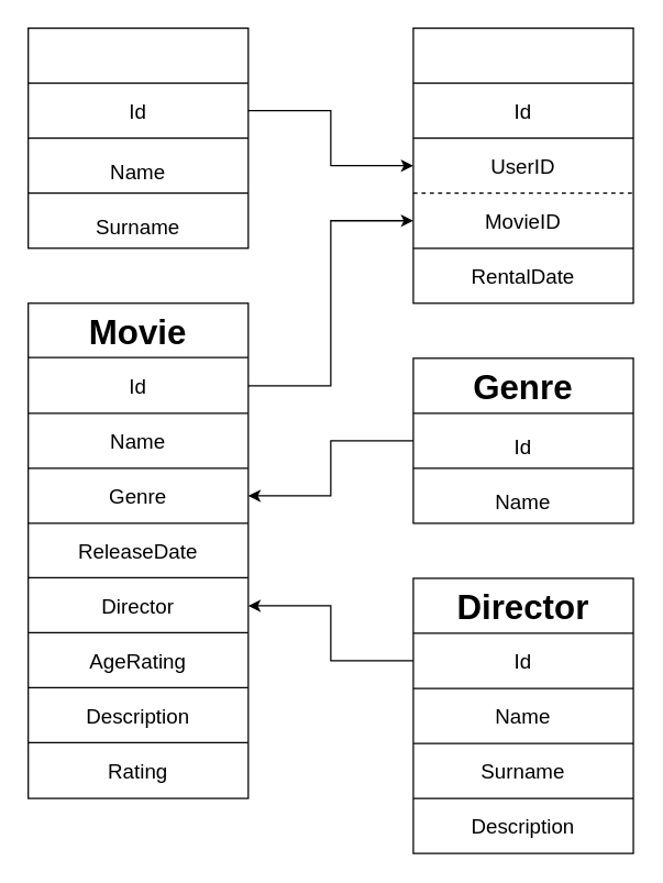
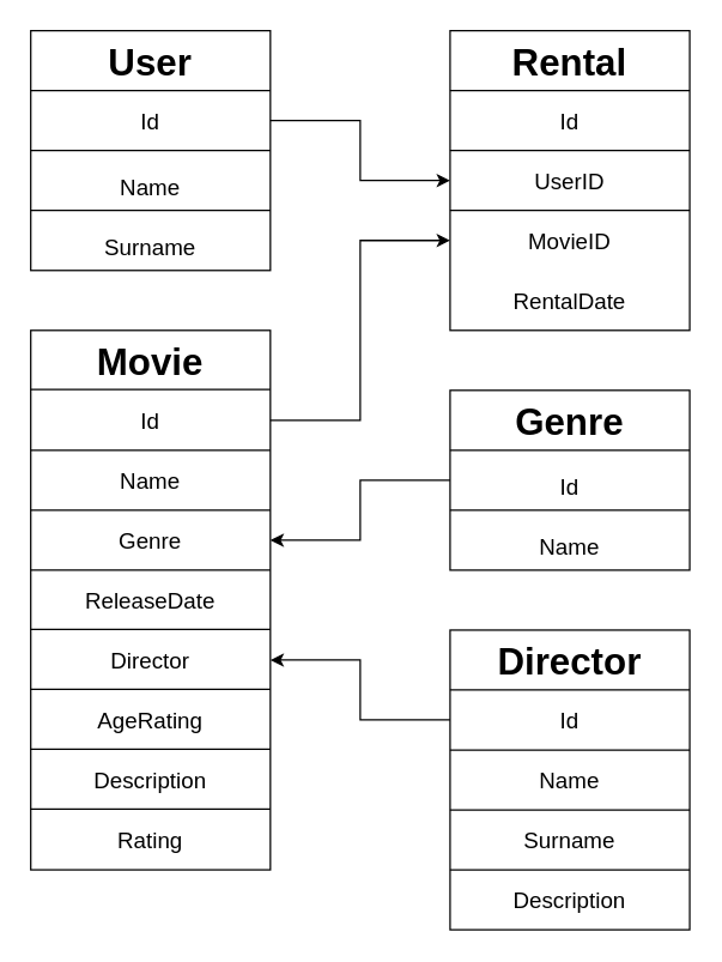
+ <mxCell id="4" value="&lt;font style=&quot;font-size: 25px&quot;&gt;&lt;b&gt;&lt;font style=&quot;font-size: 25px&quot;&gt;User&lt;/font&gt;&lt;/b&gt;&lt;/font&gt;" style="text;html=1;strokeColor=none;fillColor=none;align=center;verticalAlign=middle;whiteSpace=wrap;rounded=0;" vertex="1" parent="1"><mxGeometry x="20" y="20" width="160" height="40" as="geometry" /></mxCell>
+ <mxCell id="49" value="&lt;b&gt;Rental&lt;/b&gt;" style="text;html=1;strokeColor=none;fillColor=none;align=center;verticalAlign=middle;whiteSpace=wrap;rounded=0;fontSize=25;" vertex="1" parent="1"><mxGeometry x="300" y="20" width="160" height="40" as="geometry" /></mxCell>
- <mxCell id="56" value="" style="endArrow=none;html=1;rounded=0;fontSize=15;exitX=0;exitY=0;exitDx=0;exitDy=0;entryX=1;entryY=1;entryDx=0;entryDy=0;dashed=1;" edge="1" parent="1" source="52" target="51"><mxGeometry width="50" height="50" relative="1" as="geometry"><mxPoint x="580" y="200" as="sourcePoint" /><mxPoint x="630" y="150" as="targetPoint" /></mxGeometry></mxCell>
+ <mxCell id="56" value="" style="endArrow=none;html=1;rounded=0;fontSize=15;exitX=0;exitY=0;exitDx=0;exitDy=0;entryX=1;entryY=1;entryDx=0;entryDy=0;" edge="1" parent="1" source="52" target="51"><mxGeometry width="50" height="50" relative="1" as="geometry"><mxPoint x="580" y="200" as="sourcePoint" /><mxPoint x="630" y="150" as="targetPoint" /></mxGeometry></mxCell>
- <mxCell id="57" value="" style="endArrow=none;html=1;rounded=0;fontSize=15;exitX=0;exitY=0;exitDx=0;exitDy=0;entryX=1;entryY=1;entryDx=0;entryDy=0;" edge="1" parent="1" source="53" target="52"><mxGeometry width="50" height="50" relative="1" as="geometry"><mxPoint x="470" y="240" as="sourcePoint" /><mxPoint x="520" y="190" as="targetPoint" /></mxGeometry></mxCell>
